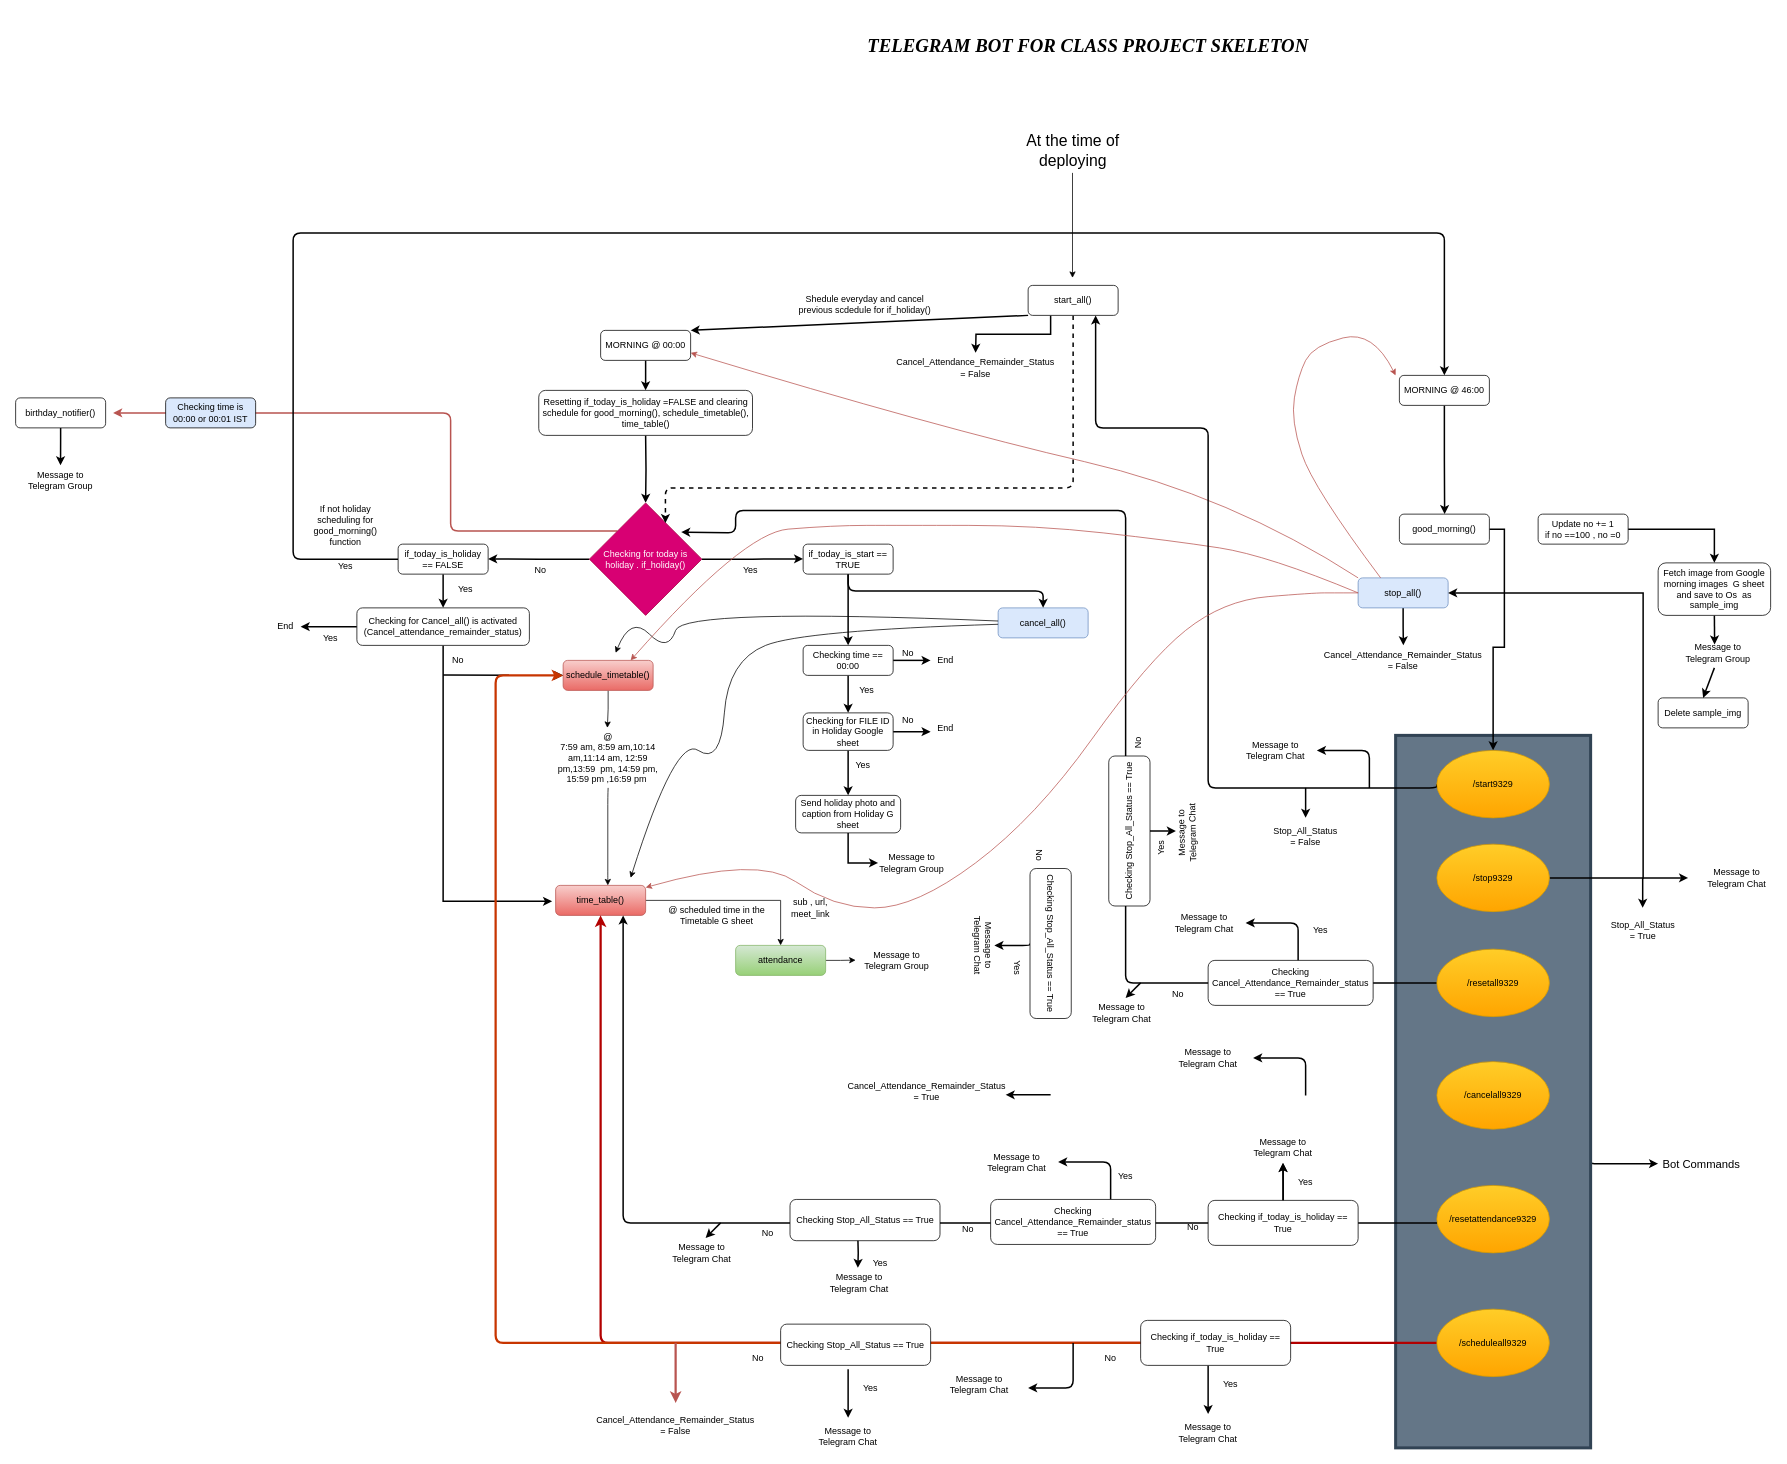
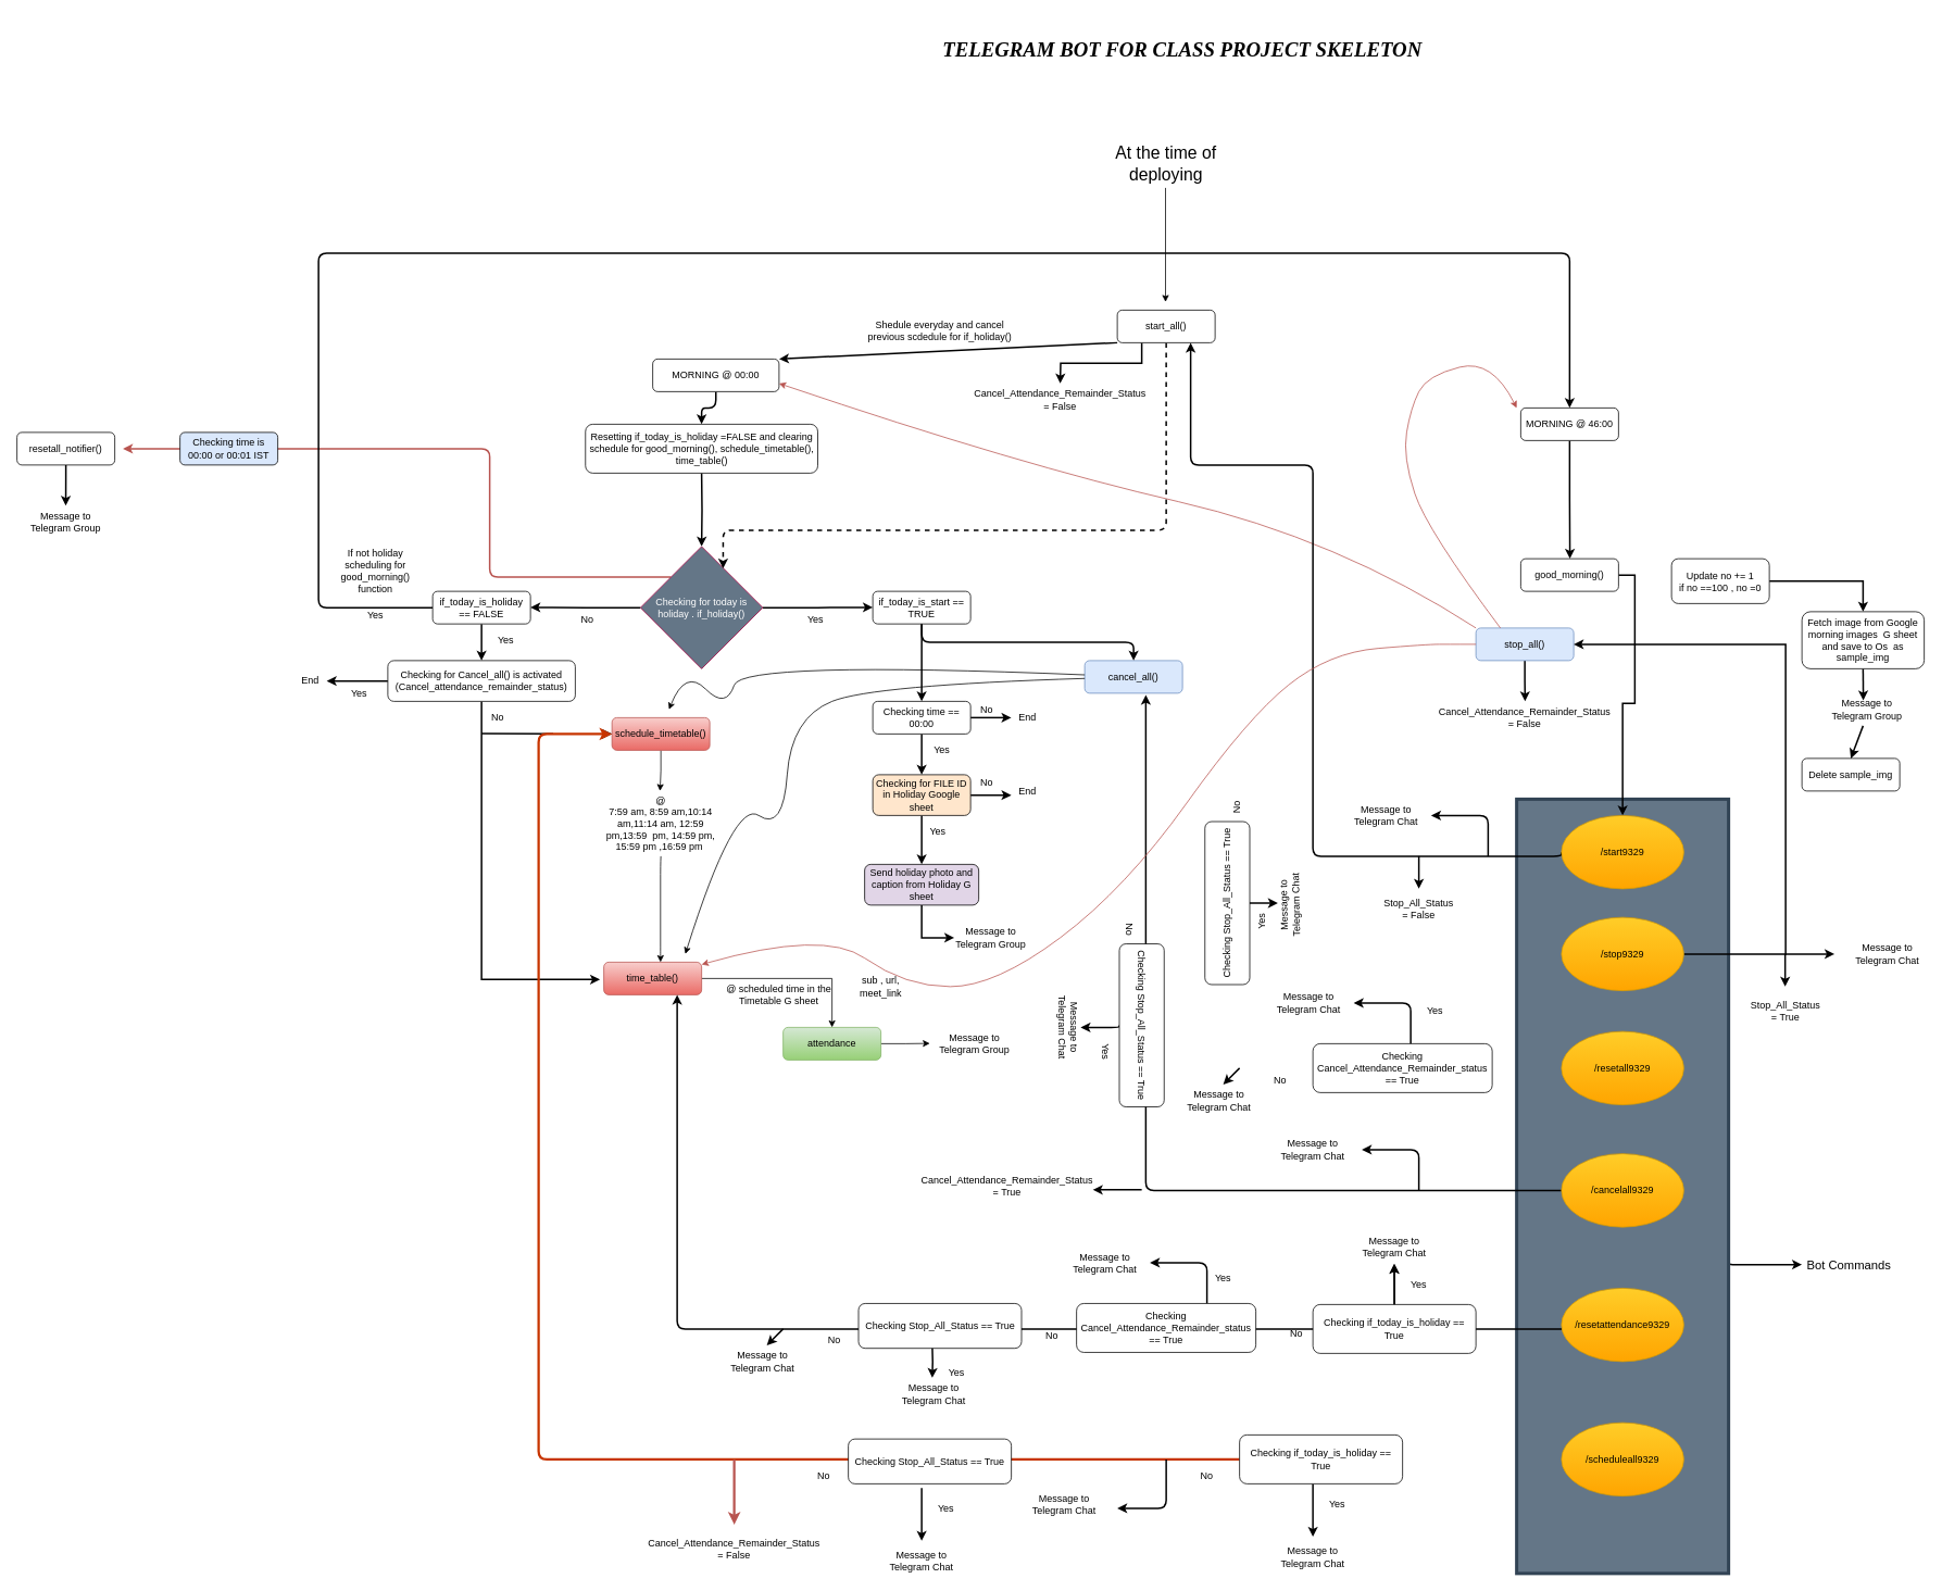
- <mxCell id="11" value="&lt;span&gt;MORNING @ 00:00&lt;/span&gt;" style="rounded=1;whiteSpace=wrap;html=1;fontSize=12;glass=0;strokeWidth=1;shadow=0;" parent="1" vertex="1"><mxGeometry x="800" y="440" width="120" height="40" as="geometry" /></mxCell>
+ <mxCell id="11" value="&lt;span&gt;MORNING @ 00:00&lt;/span&gt;" style="rounded=1;whiteSpace=wrap;html=1;fontSize=12;glass=0;strokeWidth=1;shadow=0;" parent="1" vertex="1"><mxGeometry x="800" y="440" width="155" height="40" as="geometry" /></mxCell>
- <mxCell id="163" value="birthday_notifier()" style="rounded=1;whiteSpace=wrap;html=1;fontSize=12;glass=0;strokeWidth=1;shadow=0;" parent="1" vertex="1"><mxGeometry x="20" y="530" width="120" height="40" as="geometry" /></mxCell>
+ <mxCell id="163" value="resetall_notifier()" style="rounded=1;whiteSpace=wrap;html=1;fontSize=12;glass=0;strokeWidth=1;shadow=0;" parent="1" vertex="1"><mxGeometry x="20" y="530" width="120" height="40" as="geometry" /></mxCell>
- <mxCell id="55" style="edgeStyle=orthogonalEdgeStyle;rounded=1;orthogonalLoop=1;jettySize=auto;html=1;exitX=0;exitY=0.5;exitDx=0;exitDy=0;strokeWidth=2;entryX=0.816;entryY=0.26;entryDx=0;entryDy=0;entryPerimeter=0;" parent="1" source="56" target="9" edge="1"><mxGeometry relative="1" as="geometry"><mxPoint x="970" y="710" as="targetPoint" /><Array as="points"><mxPoint x="1500" y="1310" /><mxPoint x="1500" y="680" /><mxPoint x="980" y="680" /><mxPoint x="980" y="710" /><mxPoint x="907" y="710" /></Array></mxGeometry></mxCell>
- <mxCell id="39" value="Update no += 1&lt;br&gt;if no ==100 , no =0" style="rounded=1;whiteSpace=wrap;html=1;fontSize=12;glass=0;strokeWidth=1;shadow=0;" parent="1" vertex="1"><mxGeometry x="2050" y="685" width="120" height="40" as="geometry" /></mxCell>
+ <mxCell id="39" value="Update no += 1&lt;br&gt;if no ==100 , no =0" style="rounded=1;whiteSpace=wrap;html=1;fontSize=12;glass=0;strokeWidth=1;shadow=0;" parent="1" vertex="1"><mxGeometry x="2050" y="685" width="120" height="55" as="geometry" /></mxCell>
- <mxCell id="9" value="&lt;span&gt;Checking for today is holiday . if_holiday()&lt;/span&gt;" style="rhombus;whiteSpace=wrap;html=1;fillColor=#d80073;strokeColor=#A50040;fontColor=#ffffff;" parent="1" vertex="1"><mxGeometry x="785" y="670" width="150" height="150" as="geometry" /></mxCell>
+ <mxCell id="9" value="&lt;span&gt;Checking for today is holiday . if_holiday()&lt;/span&gt;" style="rhombus;whiteSpace=wrap;html=1;fillColor=#647687;strokeColor=#A50040;fontColor=#ffffff;" parent="1" vertex="1"><mxGeometry x="785" y="670" width="150" height="150" as="geometry" /></mxCell>
- <mxCell id="99" value="" style="endArrow=classic;html=1;strokeWidth=1;exitX=0;exitY=0.5;exitDx=0;exitDy=0;entryX=0.75;entryY=0;entryDx=0;entryDy=0;curved=1;fillColor=#f8cecc;strokeColor=#b85450;" parent="1" source="98" target="22" edge="1"><mxGeometry width="50" height="50" relative="1" as="geometry"><mxPoint x="1490" y="950" as="sourcePoint" /><mxPoint x="1560" y="740" as="targetPoint" /><Array as="points"><mxPoint x="1690" y="740" /><mxPoint x="1560" y="720" /><mxPoint x="1380" y="700" /><mxPoint x="1200" y="700" /><mxPoint x="1110" y="700" /><mxPoint x="990" y="710" /></Array></mxGeometry></mxCell>
- <mxCell id="28" value="Checking for FILE ID in Holiday Google sheet" style="rounded=1;whiteSpace=wrap;html=1;fontSize=12;glass=0;strokeWidth=1;shadow=0;" parent="1" vertex="1"><mxGeometry x="1070" y="950" width="120" height="50" as="geometry" /></mxCell>
+ <mxCell id="28" value="Checking for FILE ID in Holiday Google sheet" style="rounded=1;whiteSpace=wrap;html=1;fontSize=12;glass=0;strokeWidth=1;shadow=0;fillColor=#ffe6cc;" parent="1" vertex="1"><mxGeometry x="1070" y="950" width="120" height="50" as="geometry" /></mxCell>
- <mxCell id="31" value="Send holiday photo and caption from Holiday G sheet" style="rounded=1;whiteSpace=wrap;html=1;fontSize=12;glass=0;strokeWidth=1;shadow=0;" parent="1" vertex="1"><mxGeometry x="1060" y="1060" width="140" height="50" as="geometry" /></mxCell>
+ <mxCell id="31" value="Send holiday photo and caption from Holiday G sheet" style="rounded=1;whiteSpace=wrap;html=1;fontSize=12;glass=0;strokeWidth=1;shadow=0;fillColor=#e1d5e7;" parent="1" vertex="1"><mxGeometry x="1060" y="1060" width="140" height="50" as="geometry" /></mxCell>
- <mxCell id="43" value="attendance" style="rounded=1;whiteSpace=wrap;html=1;fontSize=12;glass=0;strokeWidth=1;shadow=0;fillColor=#d5e8d4;strokeColor=#82b366;gradientColor=#97d077;" parent="1" vertex="1"><mxGeometry x="980" y="1260" width="120" height="40" as="geometry" /></mxCell>
+ <mxCell id="43" value="attendance" style="rounded=1;whiteSpace=wrap;html=1;fontSize=12;glass=0;strokeWidth=1;shadow=0;fillColor=#d5e8d4;strokeColor=#82b366;gradientColor=#97d077;" parent="1" vertex="1"><mxGeometry x="960" y="1260" width="120" height="40" as="geometry" /></mxCell>
+ <mxCell id="57" style="edgeStyle=orthogonalEdgeStyle;rounded=1;orthogonalLoop=1;jettySize=auto;html=1;exitX=0;exitY=0.5;exitDx=0;exitDy=0;strokeWidth=2;entryX=0.625;entryY=1.05;entryDx=0;entryDy=0;entryPerimeter=0;" parent="1" source="58" target="4" edge="1"><mxGeometry relative="1" as="geometry"><mxPoint x="1290" y="1255" as="targetPoint" /><Array as="points"><mxPoint x="1405" y="1460" /></Array></mxGeometry></mxCell>
- <mxCell id="59" style="edgeStyle=orthogonalEdgeStyle;rounded=1;orthogonalLoop=1;jettySize=auto;html=1;exitX=0;exitY=0.5;exitDx=0;exitDy=0;strokeWidth=3;entryX=0.5;entryY=1;entryDx=0;entryDy=0;fillColor=#e51400;strokeColor=#B20000;" parent="1" source="61" target="24" edge="1"><mxGeometry relative="1" as="geometry"><mxPoint x="790" y="1585" as="targetPoint" /><Array as="points"><mxPoint x="1845" y="1790" /><mxPoint x="800" y="1790" /></Array></mxGeometry></mxCell>
